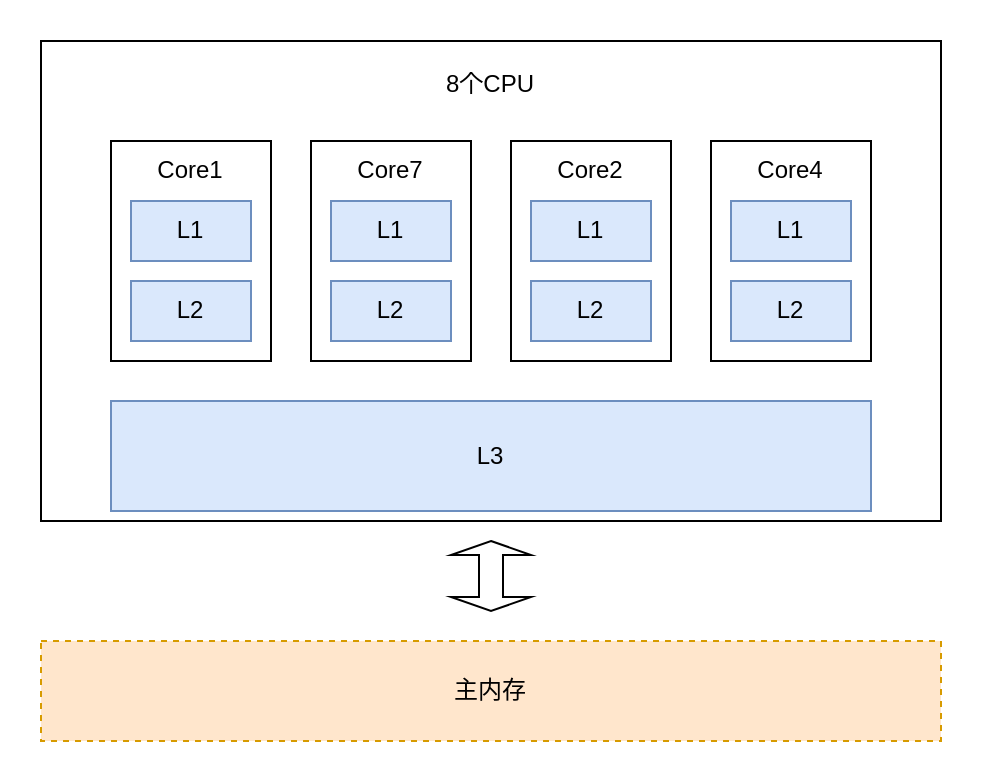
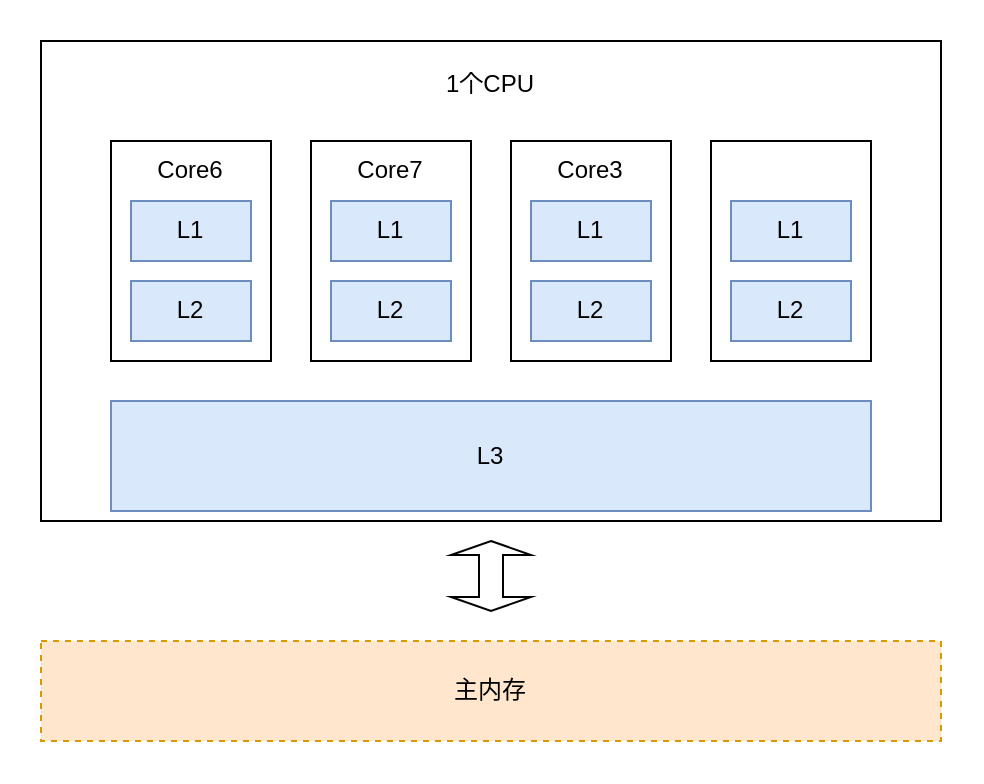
- <mxCell id="3" value="8个CPU" style="text;html=1;strokeColor=none;fillColor=none;align=center;verticalAlign=middle;whiteSpace=wrap;rounded=0;" vertex="1" parent="1"><mxGeometry x="215" y="27" width="60" height="30" as="geometry" /></mxCell>
+ <mxCell id="3" value="1个CPU" style="text;html=1;strokeColor=none;fillColor=none;align=center;verticalAlign=middle;whiteSpace=wrap;rounded=0;" vertex="1" parent="1"><mxGeometry x="215" y="27" width="60" height="30" as="geometry" /></mxCell>
- <mxCell id="7" value="Core1" style="text;html=1;strokeColor=none;fillColor=none;align=center;verticalAlign=middle;whiteSpace=wrap;rounded=0;" vertex="1" parent="1"><mxGeometry x="65" y="70" width="60" height="30" as="geometry" /></mxCell>
+ <mxCell id="7" value="Core6" style="text;html=1;strokeColor=none;fillColor=none;align=center;verticalAlign=middle;whiteSpace=wrap;rounded=0;" vertex="1" parent="1"><mxGeometry x="65" y="70" width="60" height="30" as="geometry" /></mxCell>
- <mxCell id="15" value="Core2" style="text;html=1;strokeColor=none;fillColor=none;align=center;verticalAlign=middle;whiteSpace=wrap;rounded=0;" vertex="1" parent="1"><mxGeometry x="265" y="70" width="60" height="30" as="geometry" /></mxCell>
+ <mxCell id="15" value="Core3" style="text;html=1;strokeColor=none;fillColor=none;align=center;verticalAlign=middle;whiteSpace=wrap;rounded=0;" vertex="1" parent="1"><mxGeometry x="265" y="70" width="60" height="30" as="geometry" /></mxCell>
- <mxCell id="19" value="Core4" style="text;html=1;strokeColor=none;fillColor=none;align=center;verticalAlign=middle;whiteSpace=wrap;rounded=0;" vertex="1" parent="1"><mxGeometry x="365" y="70" width="60" height="30" as="geometry" /></mxCell>
